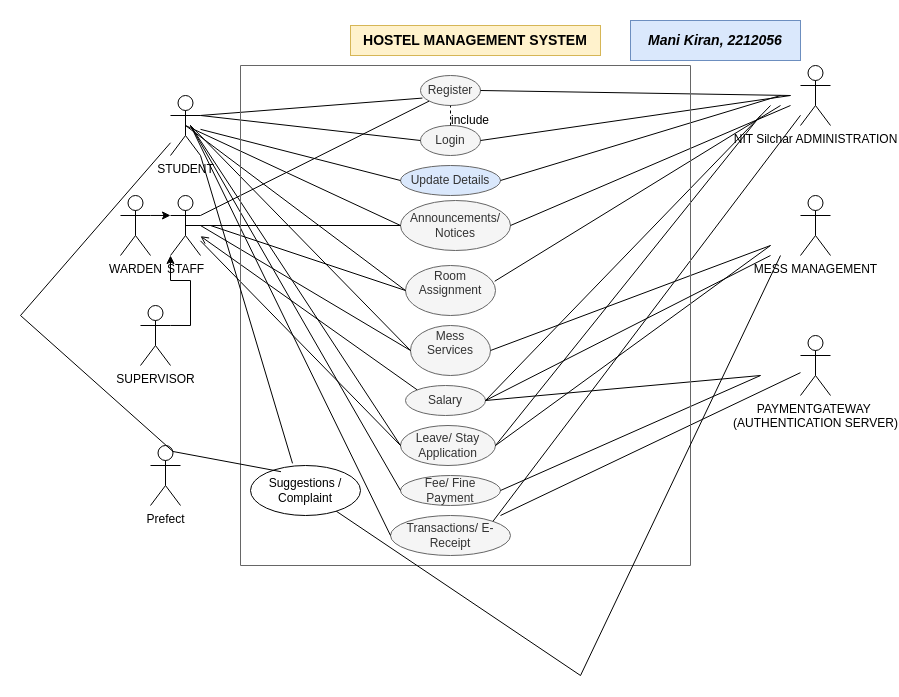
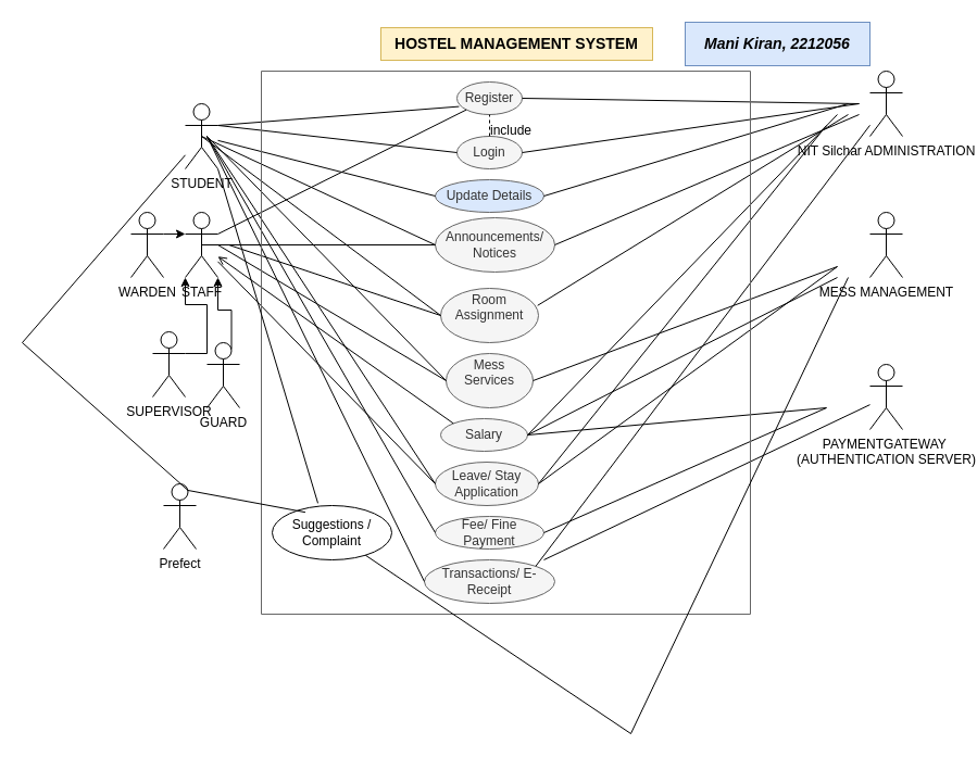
+ <mxCell id="13" style="edgeStyle=orthogonalEdgeStyle;rounded=0;orthogonalLoop=1;jettySize=auto;html=1;exitX=0.75;exitY=0.1;exitDx=0;exitDy=0;exitPerimeter=0;entryX=1;entryY=1;entryDx=0;entryDy=0;entryPerimeter=0;" parent="1" source="10" target="7" edge="1"><mxGeometry relative="1" as="geometry" /></mxCell>
+ <mxCell id="10" value="GUARD" style="shape=umlActor;verticalLabelPosition=bottom;verticalAlign=top;html=1;outlineConnect=0;" parent="1" vertex="1"><mxGeometry x="190" y="315" width="30" height="60" as="geometry" /></mxCell>
